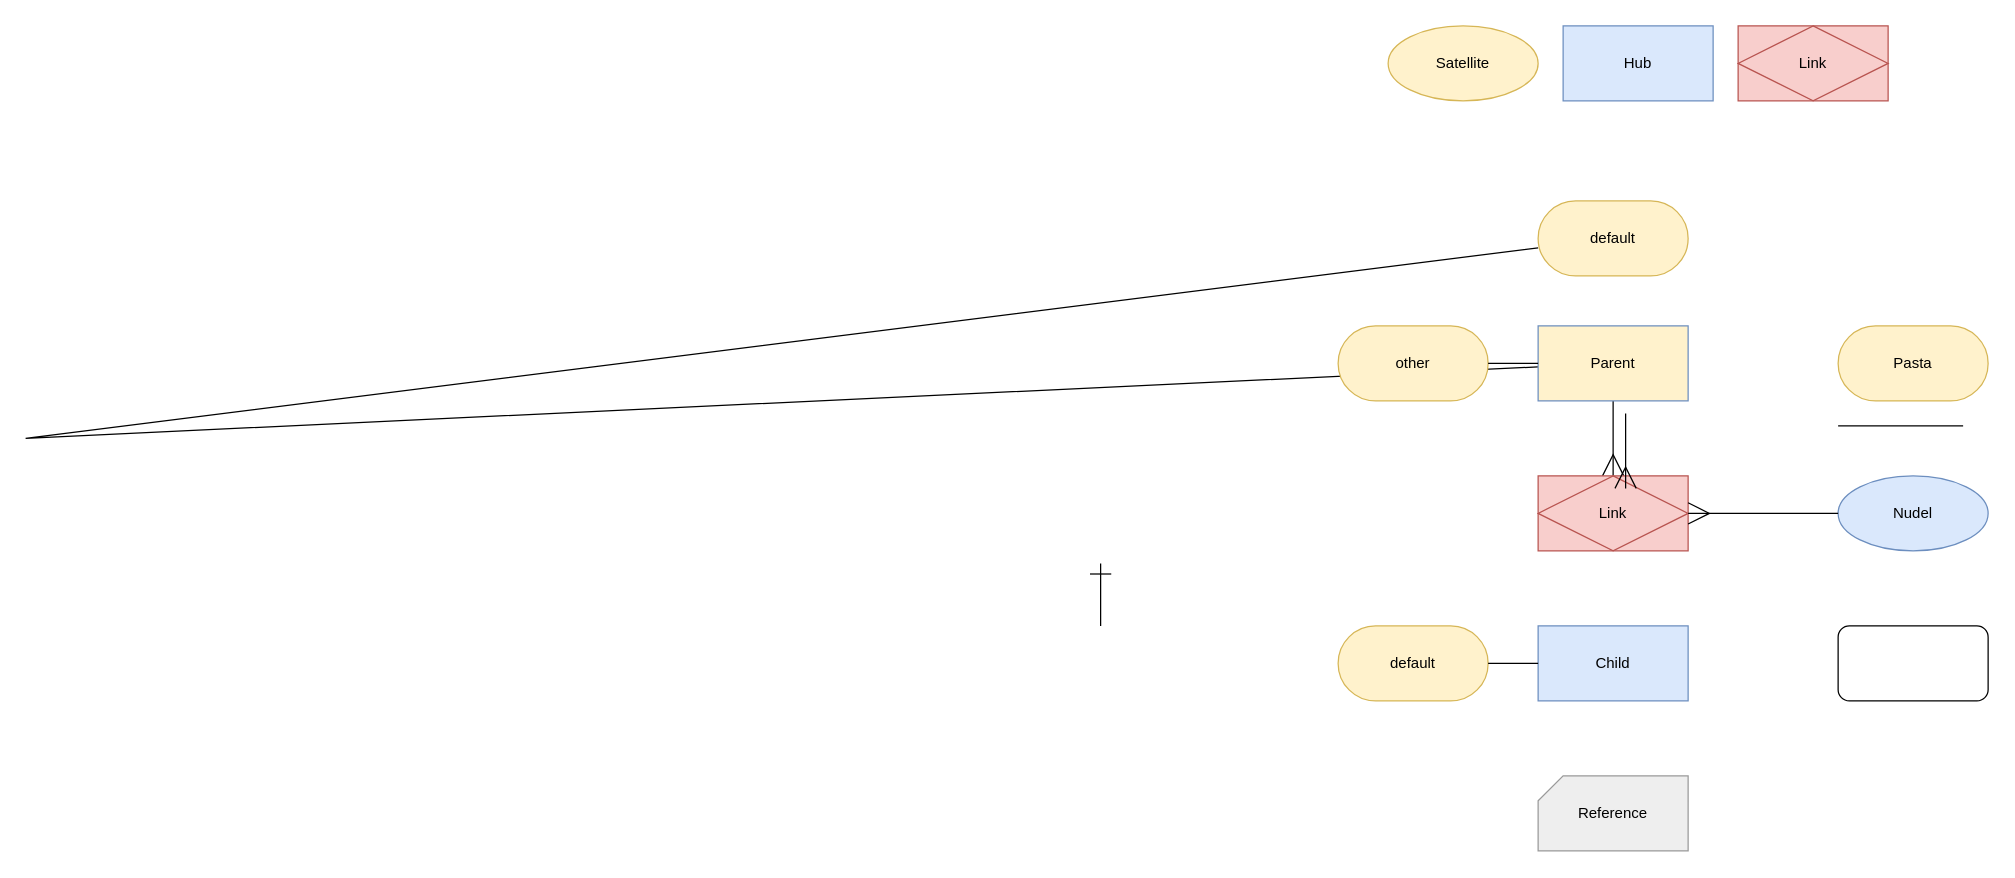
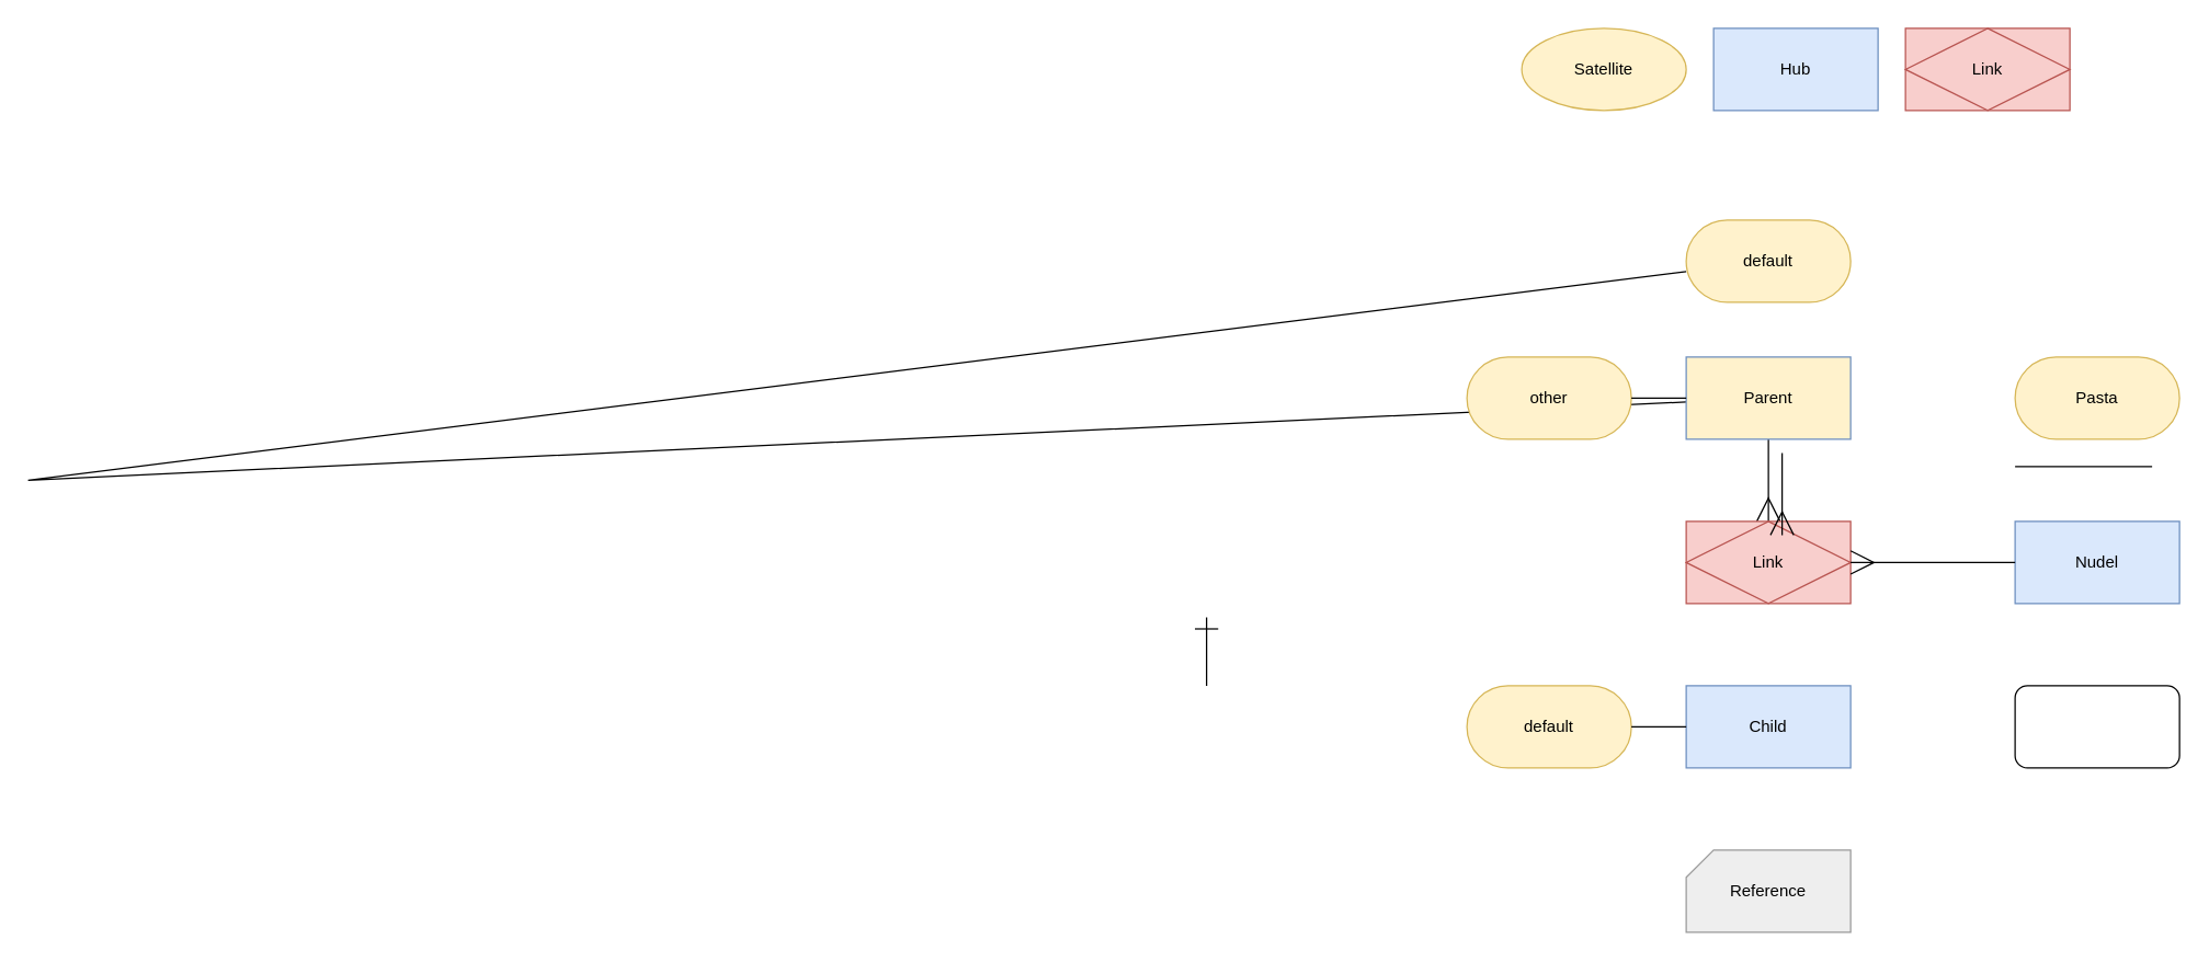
- <mxCell id="16" value="Nudel" style="ellipse;whiteSpace=wrap;html=1;fillColor=#dae8fc;strokeColor=#6c8ebf;" vertex="1" parent="1"><mxGeometry x="1470" y="380" width="120" height="60" as="geometry" /></mxCell>
+ <mxCell id="16" value="Nudel" style="rounded=0;whiteSpace=wrap;html=1;fillColor=#dae8fc;strokeColor=#6c8ebf;" vertex="1" parent="1"><mxGeometry x="1470" y="380" width="120" height="60" as="geometry" /></mxCell>
